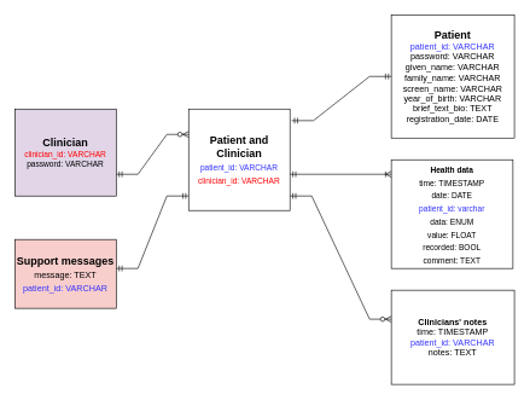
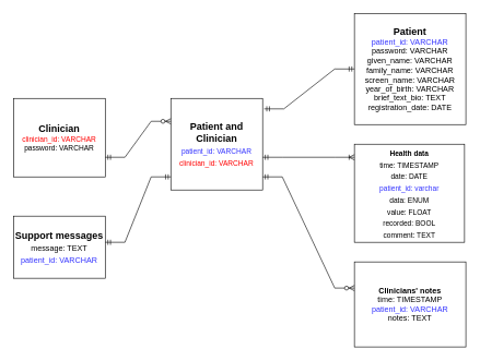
- <mxCell id="4" value="&lt;b&gt;&lt;font style=&quot;font-size: 15px&quot;&gt;Clinician&lt;/font&gt;&lt;/b&gt;&lt;br&gt;&lt;font color=&quot;#ff0000&quot;&gt;clinician_id: VARCHAR&lt;/font&gt;&lt;br&gt;password: VARCHAR" style="rounded=0;whiteSpace=wrap;html=1;fontSize=11;fillColor=#e1d5e7;" vertex="1" parent="1"><mxGeometry x="20" y="150" width="140" height="120" as="geometry" /></mxCell>
+ <mxCell id="4" value="&lt;b&gt;&lt;font style=&quot;font-size: 15px&quot;&gt;Clinician&lt;/font&gt;&lt;/b&gt;&lt;br&gt;&lt;font color=&quot;#ff0000&quot;&gt;clinician_id: VARCHAR&lt;/font&gt;&lt;br&gt;password: VARCHAR" style="rounded=0;whiteSpace=wrap;html=1;fontSize=11;" vertex="1" parent="1"><mxGeometry x="20" y="150" width="140" height="120" as="geometry" /></mxCell>
- <mxCell id="11" value="&lt;font style=&quot;font-size: 12px&quot;&gt;&lt;b style=&quot;color: rgb(0 , 0 , 0)&quot;&gt;&lt;font style=&quot;font-size: 15px&quot;&gt;Support messages&lt;/font&gt;&lt;/b&gt;&lt;br&gt;&lt;span style=&quot;color: rgb(0 , 0 , 0)&quot;&gt;message: TEXT&lt;br&gt;&lt;/span&gt;patient_id: VARCHAR&lt;br&gt;&lt;/font&gt;" style="rounded=0;whiteSpace=wrap;html=1;fontSize=15;fontColor=#3333FF;fillColor=#f8cecc;" vertex="1" parent="1"><mxGeometry x="20" y="330" width="140" height="95" as="geometry" /></mxCell>
+ <mxCell id="11" value="&lt;font style=&quot;font-size: 12px&quot;&gt;&lt;b style=&quot;color: rgb(0 , 0 , 0)&quot;&gt;&lt;font style=&quot;font-size: 15px&quot;&gt;Support messages&lt;/font&gt;&lt;/b&gt;&lt;br&gt;&lt;span style=&quot;color: rgb(0 , 0 , 0)&quot;&gt;message: TEXT&lt;br&gt;&lt;/span&gt;patient_id: VARCHAR&lt;br&gt;&lt;/font&gt;" style="rounded=0;whiteSpace=wrap;html=1;fontSize=15;fontColor=#3333FF;" vertex="1" parent="1"><mxGeometry x="20" y="330" width="140" height="95" as="geometry" /></mxCell>
